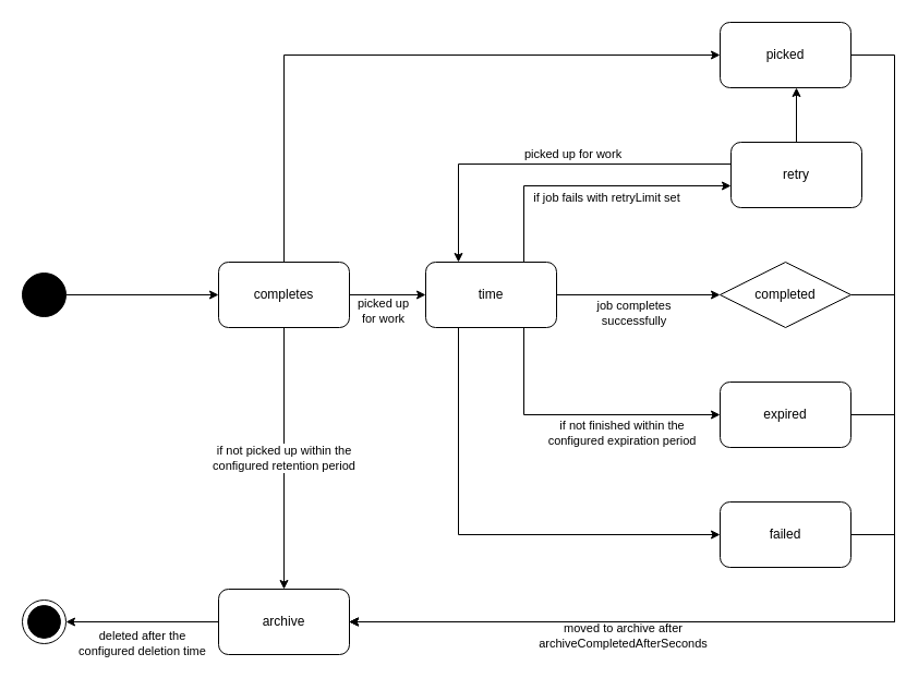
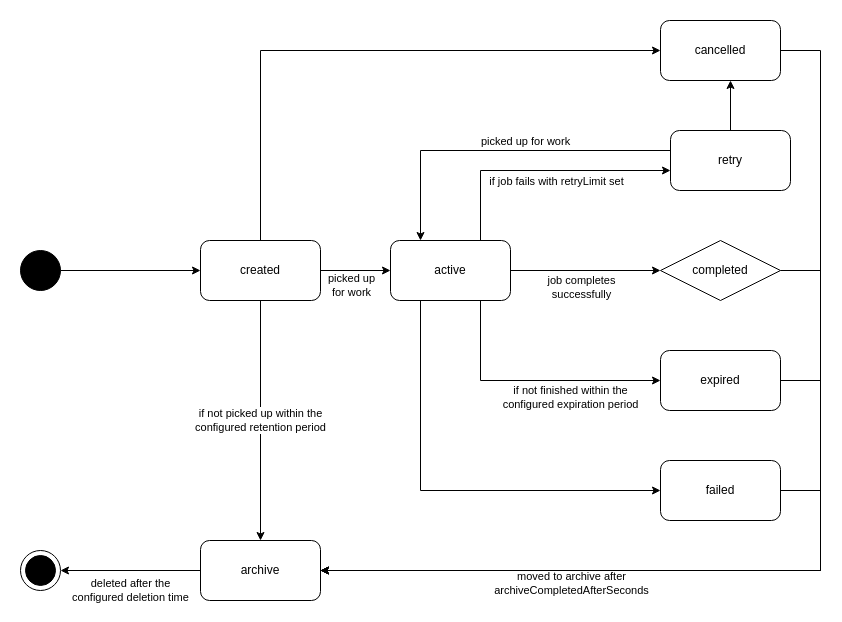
- <mxCell id="27" value="picked" style="rounded=1;whiteSpace=wrap;html=1;" parent="1" vertex="1"><mxGeometry x="660" y="20" width="120" height="60" as="geometry" /></mxCell>
+ <mxCell id="27" value="cancelled" style="rounded=1;whiteSpace=wrap;html=1;" parent="1" vertex="1"><mxGeometry x="660" y="20" width="120" height="60" as="geometry" /></mxCell>
- <mxCell id="4" value="completes" style="rounded=1;whiteSpace=wrap;html=1;" parent="1" vertex="1"><mxGeometry x="200" y="240" width="120" height="60" as="geometry" /></mxCell>
+ <mxCell id="4" value="created" style="rounded=1;whiteSpace=wrap;html=1;" parent="1" vertex="1"><mxGeometry x="200" y="240" width="120" height="60" as="geometry" /></mxCell>
- <mxCell id="11" value="time" style="rounded=1;whiteSpace=wrap;html=1;" parent="1" vertex="1"><mxGeometry x="390" y="240" width="120" height="60" as="geometry" /></mxCell>
+ <mxCell id="11" value="active" style="rounded=1;whiteSpace=wrap;html=1;" parent="1" vertex="1"><mxGeometry x="390" y="240" width="120" height="60" as="geometry" /></mxCell>
